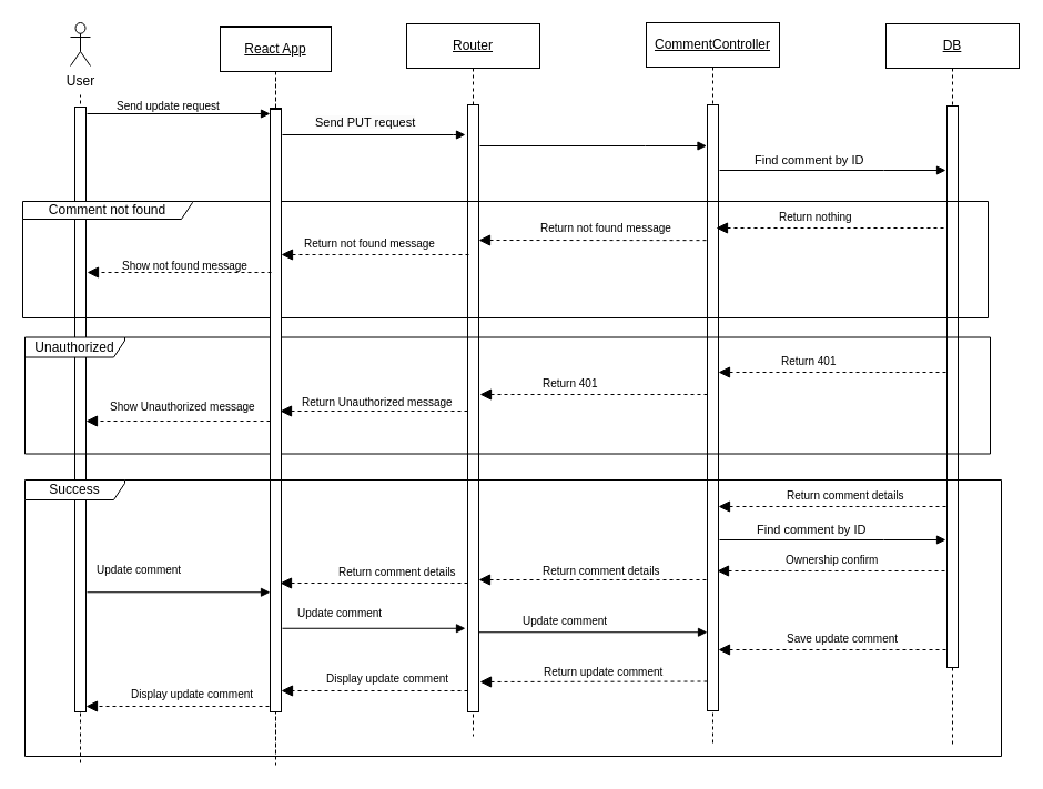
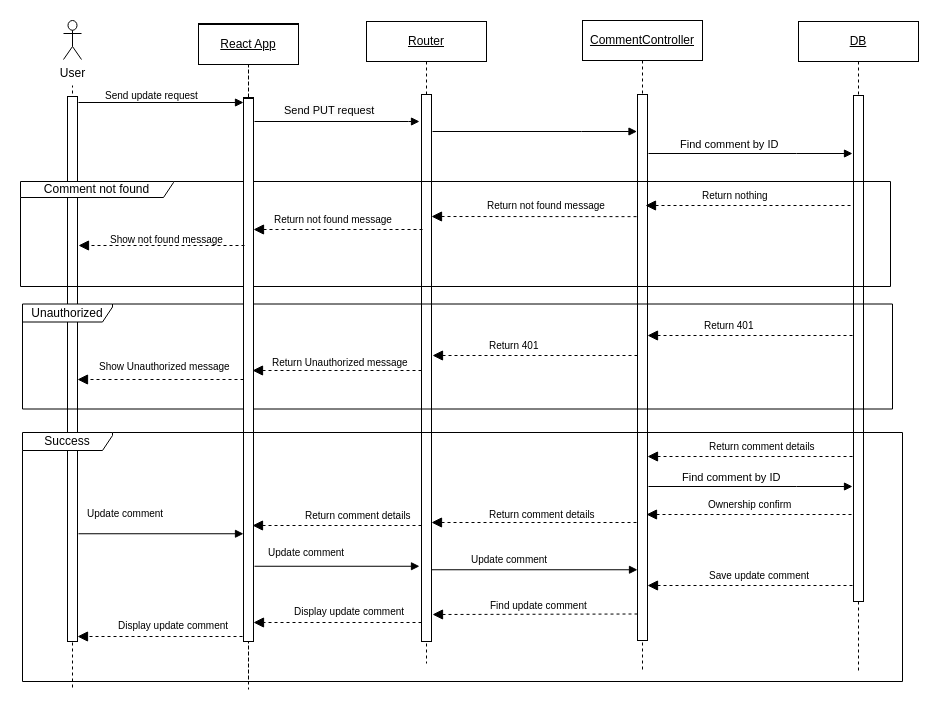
- <mxCell id="73" value="&lt;span style=&quot;font-size: 10px; text-align: center; text-wrap: nowrap; background-color: rgb(255, 255, 255);&quot;&gt;Return update comment&amp;nbsp;&lt;/span&gt;" style="text;whiteSpace=wrap;html=1;" parent="1" vertex="1"><mxGeometry x="488" y="591" width="140" height="40" as="geometry" /></mxCell>
+ <mxCell id="73" value="&lt;span style=&quot;font-size: 10px; text-align: center; text-wrap: nowrap; background-color: rgb(255, 255, 255);&quot;&gt;Find update comment&amp;nbsp;&lt;/span&gt;" style="text;whiteSpace=wrap;html=1;" parent="1" vertex="1"><mxGeometry x="488" y="591" width="140" height="40" as="geometry" /></mxCell>
